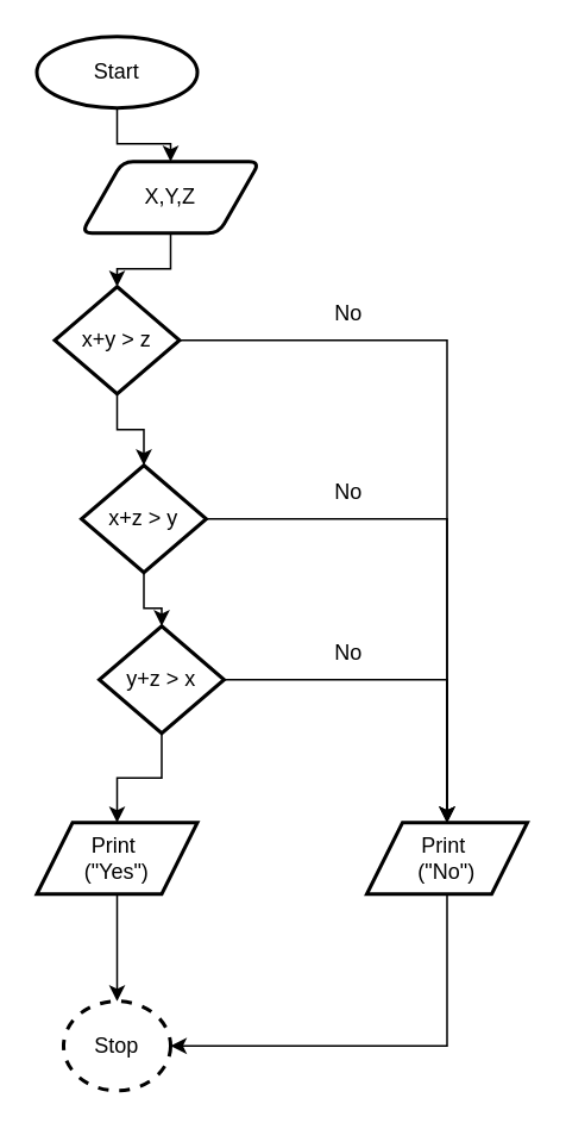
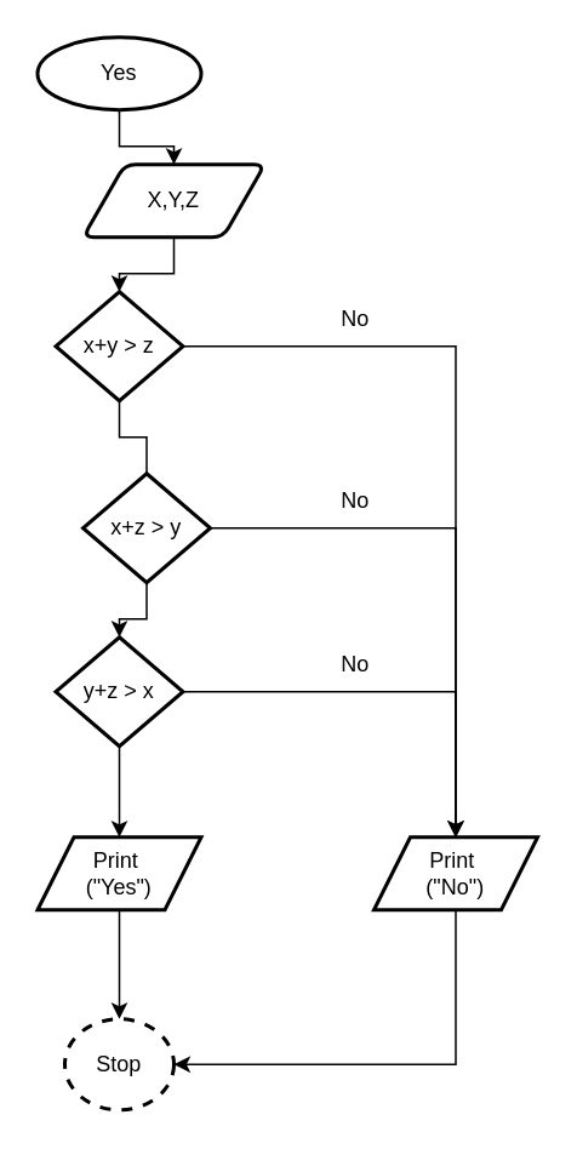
- <mxCell id="3" value="Start" style="strokeWidth=2;html=1;shape=mxgraph.flowchart.start_1;whiteSpace=wrap;" vertex="1" parent="1"><mxGeometry x="20" y="20" width="90" height="40" as="geometry" /></mxCell>
+ <mxCell id="3" value="Yes" style="strokeWidth=2;html=1;shape=mxgraph.flowchart.start_1;whiteSpace=wrap;" vertex="1" parent="1"><mxGeometry x="20" y="20" width="90" height="40" as="geometry" /></mxCell>
- <mxCell id="7" value="" style="edgeStyle=orthogonalEdgeStyle;rounded=0;orthogonalLoop=1;jettySize=auto;html=1;" edge="1" parent="1" source="8" target="14"><mxGeometry relative="1" as="geometry" /></mxCell>
+ <mxCell id="7" value="" style="edgeStyle=orthogonalEdgeStyle;rounded=0;orthogonalLoop=1;jettySize=auto;html=1;endArrow=none;" edge="1" parent="1" source="8" target="14"><mxGeometry relative="1" as="geometry" /></mxCell>
- <mxCell id="18" value="y+z &amp;gt; x" style="strokeWidth=2;html=1;shape=mxgraph.flowchart.decision;whiteSpace=wrap;" vertex="1" parent="1"><mxGeometry x="55" y="350" width="70" height="60" as="geometry" /></mxCell>
+ <mxCell id="18" value="y+z &amp;gt; x" style="strokeWidth=2;html=1;shape=mxgraph.flowchart.decision;whiteSpace=wrap;" vertex="1" parent="1"><mxGeometry x="30" y="350" width="70" height="60" as="geometry" /></mxCell>
